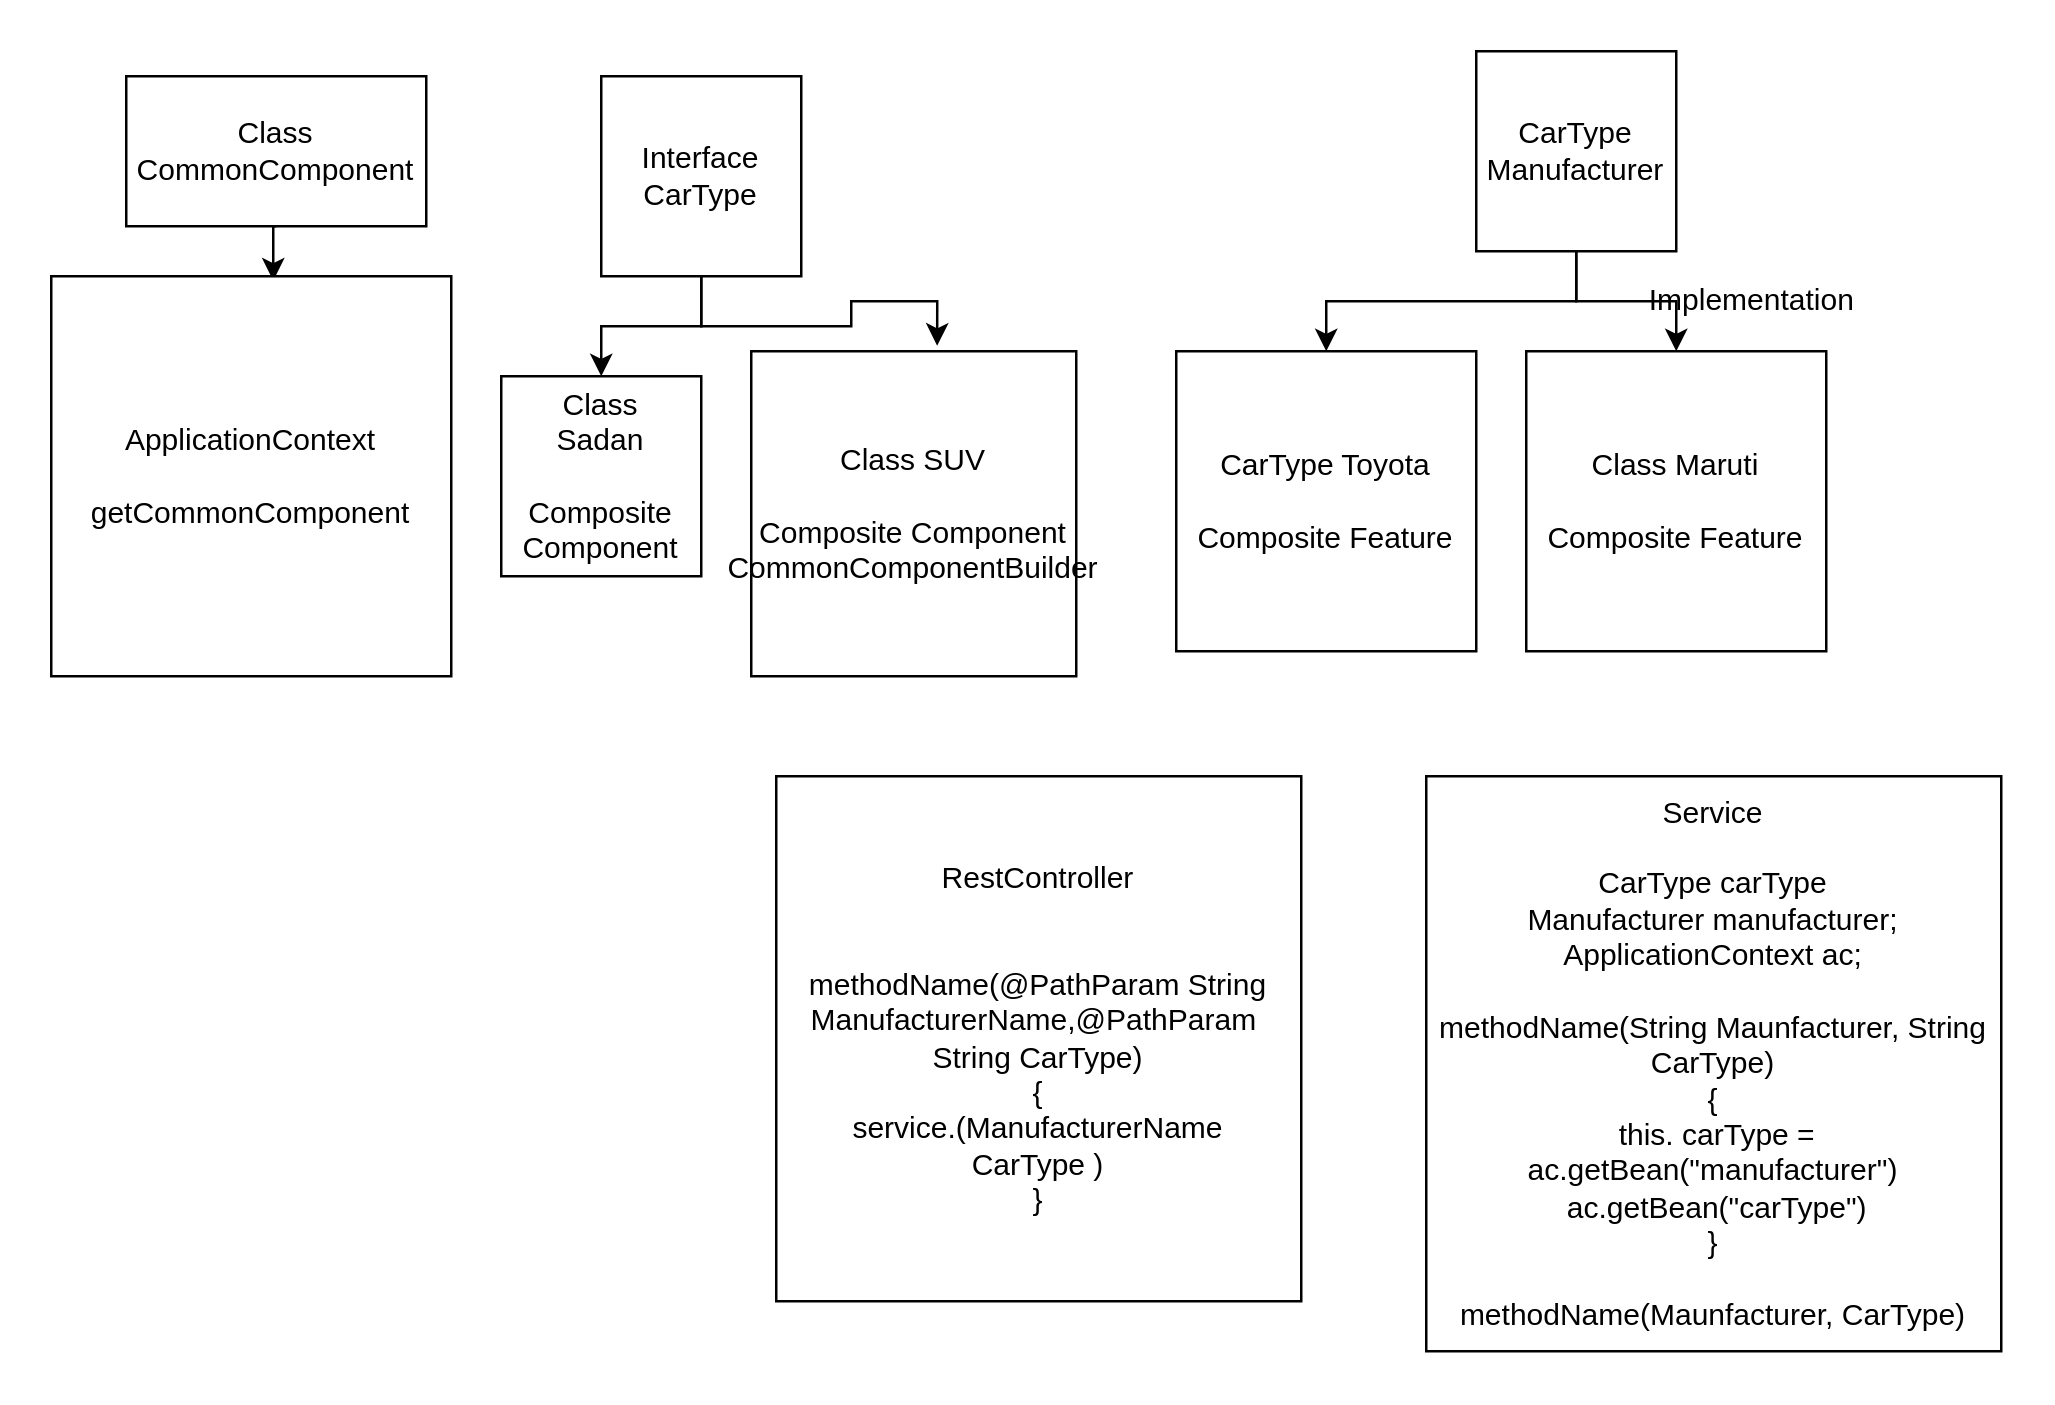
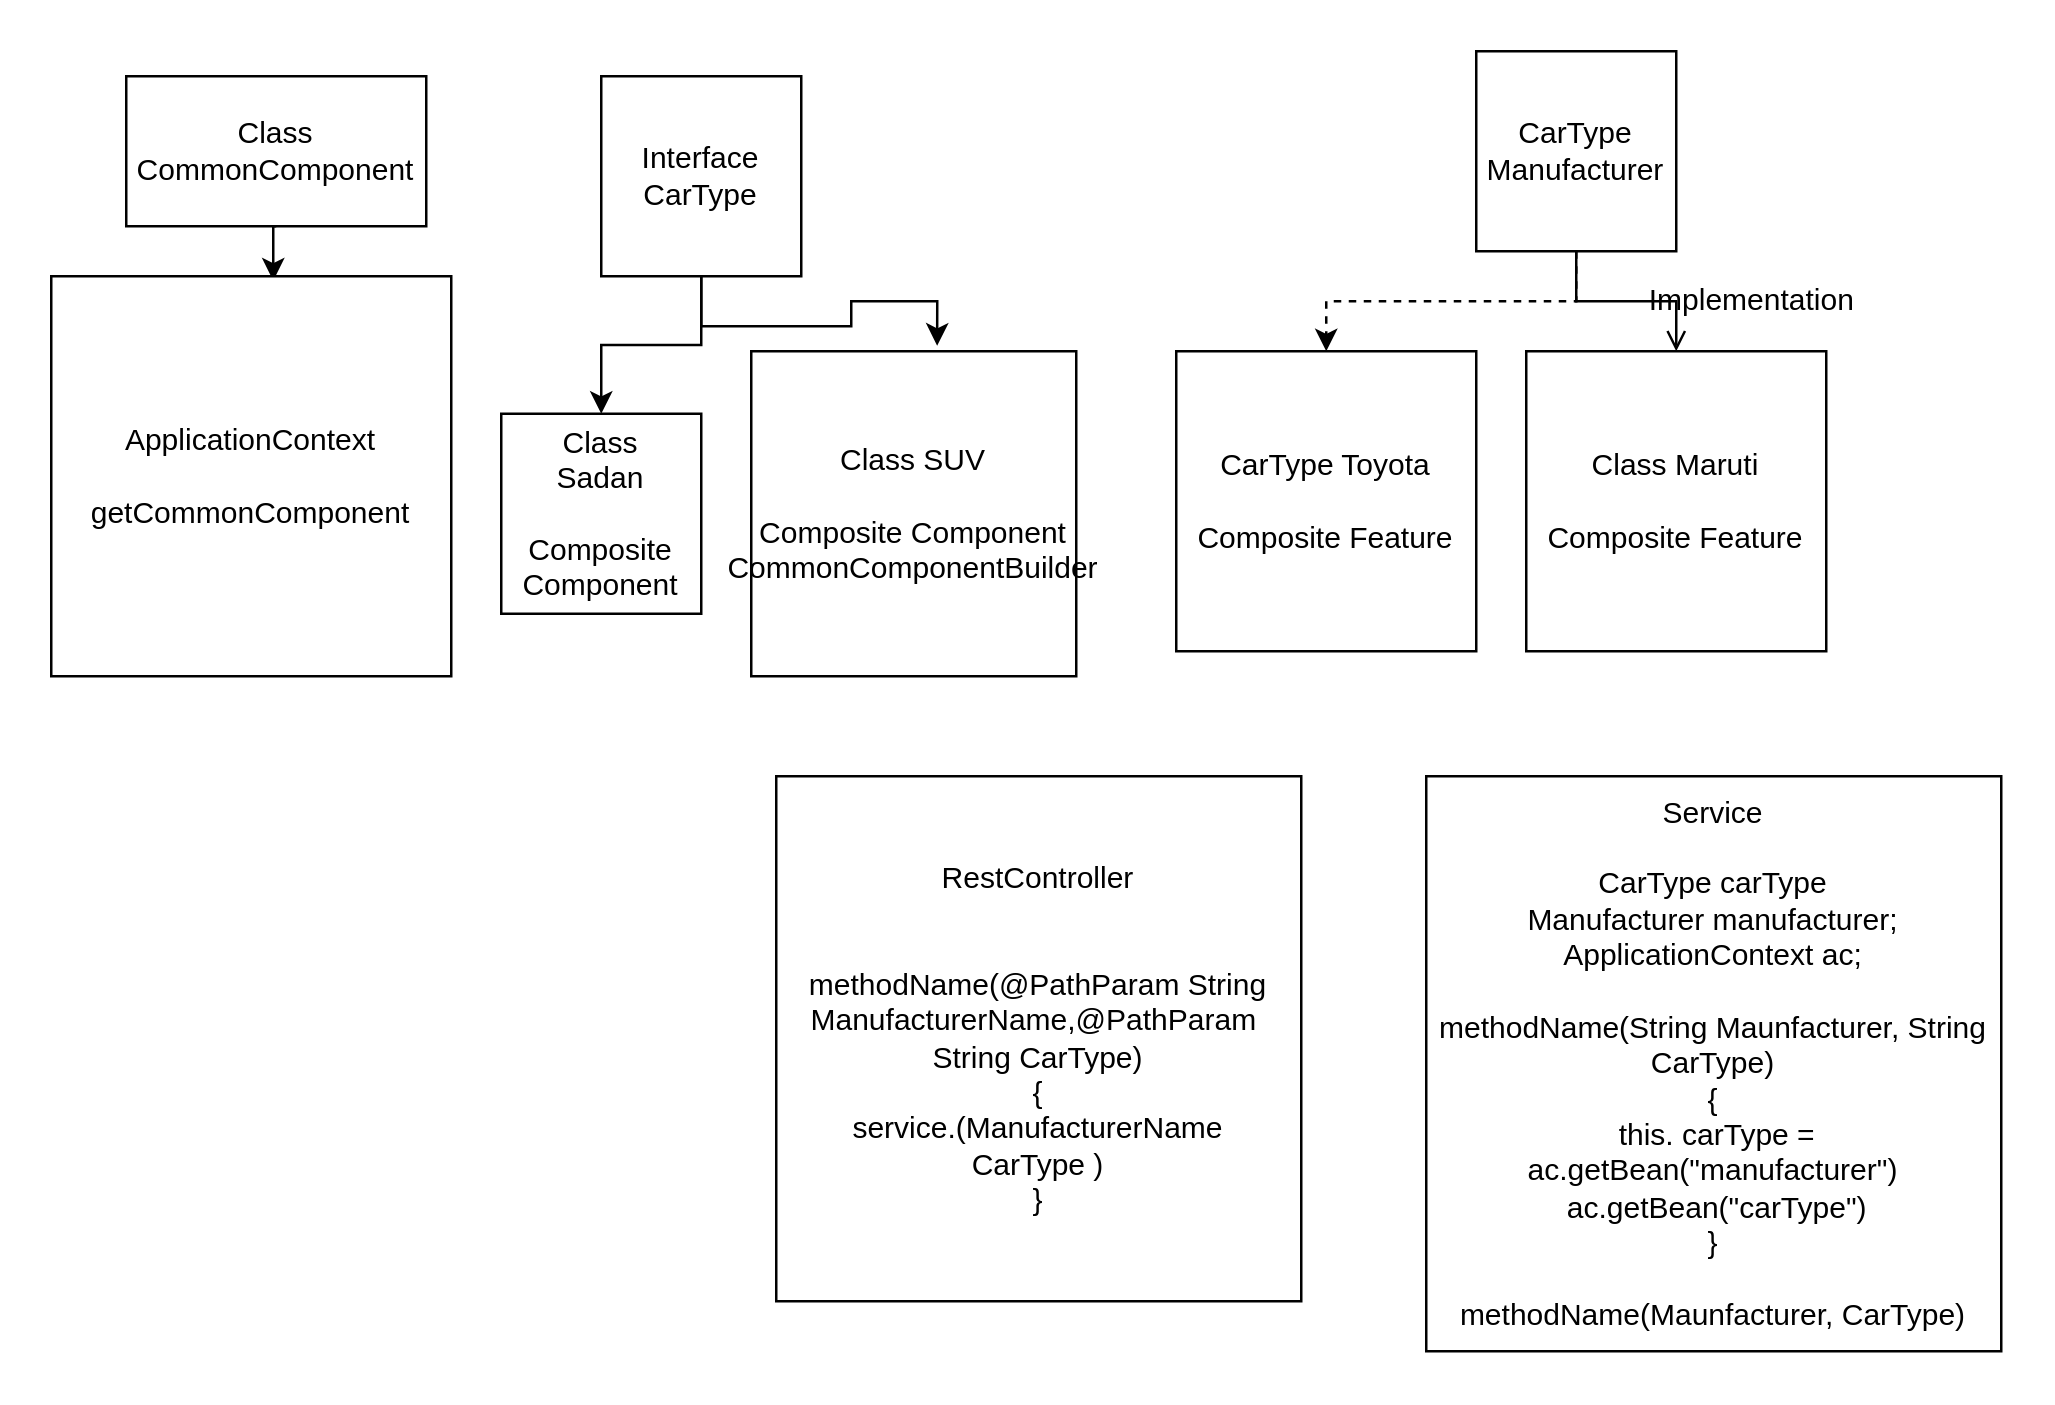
- <mxCell id="11" style="edgeStyle=orthogonalEdgeStyle;rounded=0;orthogonalLoop=1;jettySize=auto;html=1;exitX=0.5;exitY=1;exitDx=0;exitDy=0;entryX=0.5;entryY=0;entryDx=0;entryDy=0;" edge="1" parent="1" source="12" target="13"><mxGeometry relative="1" as="geometry" /></mxCell>
+ <mxCell id="11" style="edgeStyle=orthogonalEdgeStyle;rounded=0;orthogonalLoop=1;jettySize=auto;html=1;exitX=0.5;exitY=1;exitDx=0;exitDy=0;entryX=0.5;entryY=0;entryDx=0;entryDy=0;dashed=1;" edge="1" parent="1" source="12" target="13"><mxGeometry relative="1" as="geometry" /></mxCell>
- <mxCell id="10" style="edgeStyle=orthogonalEdgeStyle;rounded=0;orthogonalLoop=1;jettySize=auto;html=1;exitX=0.5;exitY=1;exitDx=0;exitDy=0;entryX=0.5;entryY=0;entryDx=0;entryDy=0;" edge="1" parent="1" source="12" target="14"><mxGeometry relative="1" as="geometry" /></mxCell>
+ <mxCell id="10" style="edgeStyle=orthogonalEdgeStyle;rounded=0;orthogonalLoop=1;jettySize=auto;html=1;exitX=0.5;exitY=1;exitDx=0;exitDy=0;entryX=0.5;entryY=0;entryDx=0;entryDy=0;endArrow=open;" edge="1" parent="1" source="12" target="14"><mxGeometry relative="1" as="geometry" /></mxCell>
- <mxCell id="8" value="Class &lt;br&gt;Sadan&lt;br&gt;&lt;br&gt;Composite Component" style="whiteSpace=wrap;html=1;aspect=fixed;" vertex="1" parent="1"><mxGeometry x="200" y="150" width="80" height="80" as="geometry" /></mxCell>
+ <mxCell id="8" value="Class &lt;br&gt;Sadan&lt;br&gt;&lt;br&gt;Composite Component" style="whiteSpace=wrap;html=1;aspect=fixed;" vertex="1" parent="1"><mxGeometry x="200" y="165" width="80" height="80" as="geometry" /></mxCell>
